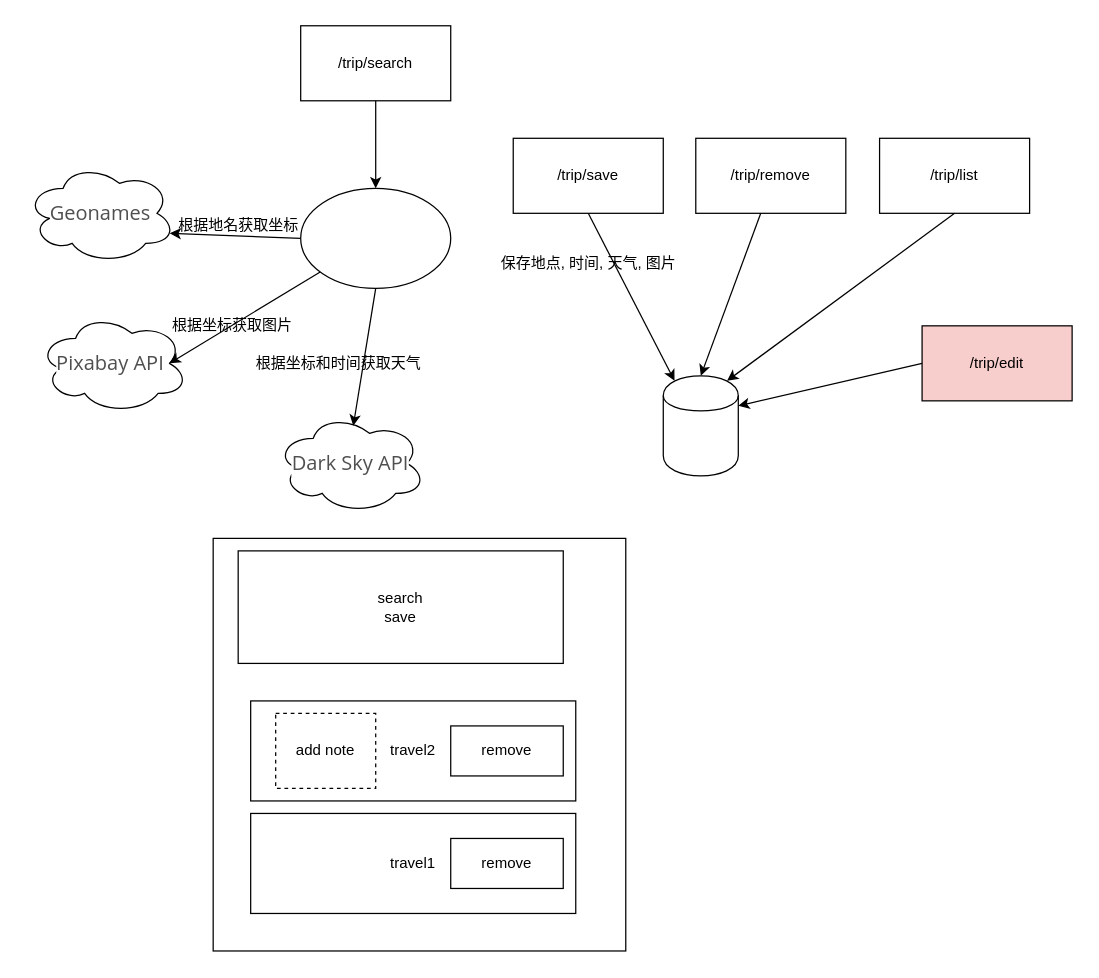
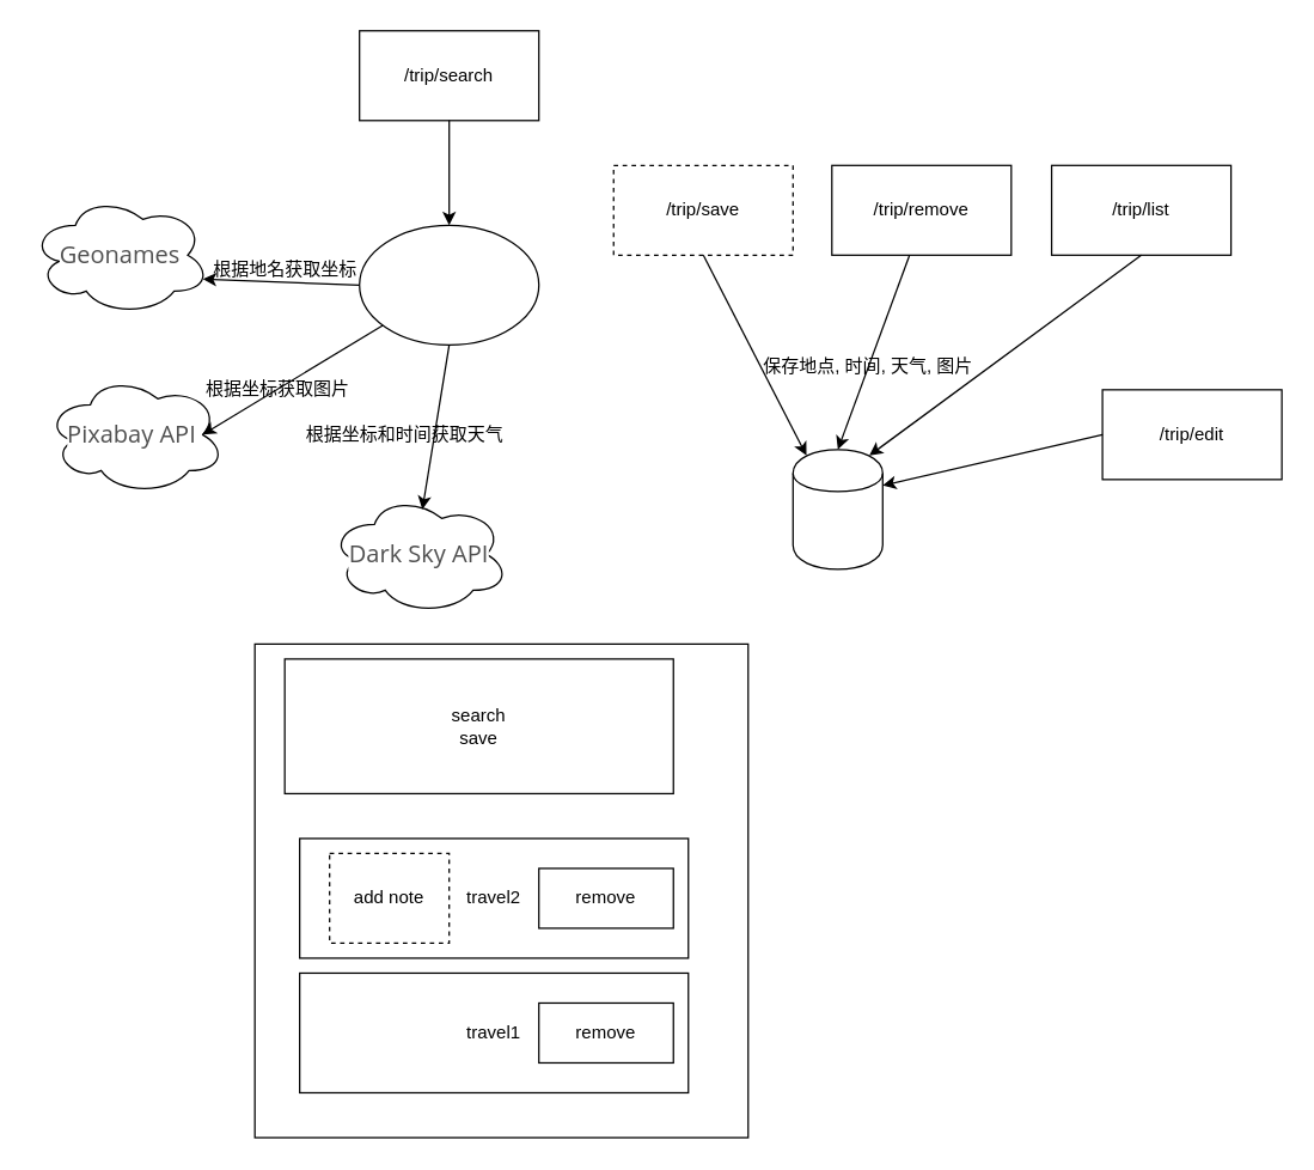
- <mxCell id="4" value="/trip/save" style="rounded=0;whiteSpace=wrap;html=1;" parent="3" vertex="1"><mxGeometry x="20" width="120" height="60" as="geometry" /></mxCell>
+ <mxCell id="4" value="/trip/save" style="rounded=0;whiteSpace=wrap;html=1;dashed=1;" parent="3" vertex="1"><mxGeometry x="20" width="120" height="60" as="geometry" /></mxCell>
- <mxCell id="7" value="保存地点, 时间, 天气, 图片" style="text;html=1;align=center;verticalAlign=middle;resizable=0;points=[];autosize=1;" parent="3" vertex="1"><mxGeometry y="90" width="160" height="20" as="geometry" /></mxCell>
+ <mxCell id="7" value="保存地点, 时间, 天气, 图片" style="text;html=1;align=center;verticalAlign=middle;resizable=0;points=[];autosize=1;" parent="3" vertex="1"><mxGeometry x="110" y="125" width="160" height="20" as="geometry" /></mxCell>
- <mxCell id="12" value="/trip/edit" style="rounded=0;whiteSpace=wrap;html=1;fillColor=#f8cecc;" vertex="1" parent="3"><mxGeometry x="347" y="150" width="120" height="60" as="geometry" /></mxCell>
+ <mxCell id="12" value="/trip/edit" style="rounded=0;whiteSpace=wrap;html=1;" vertex="1" parent="3"><mxGeometry x="347" y="150" width="120" height="60" as="geometry" /></mxCell>
